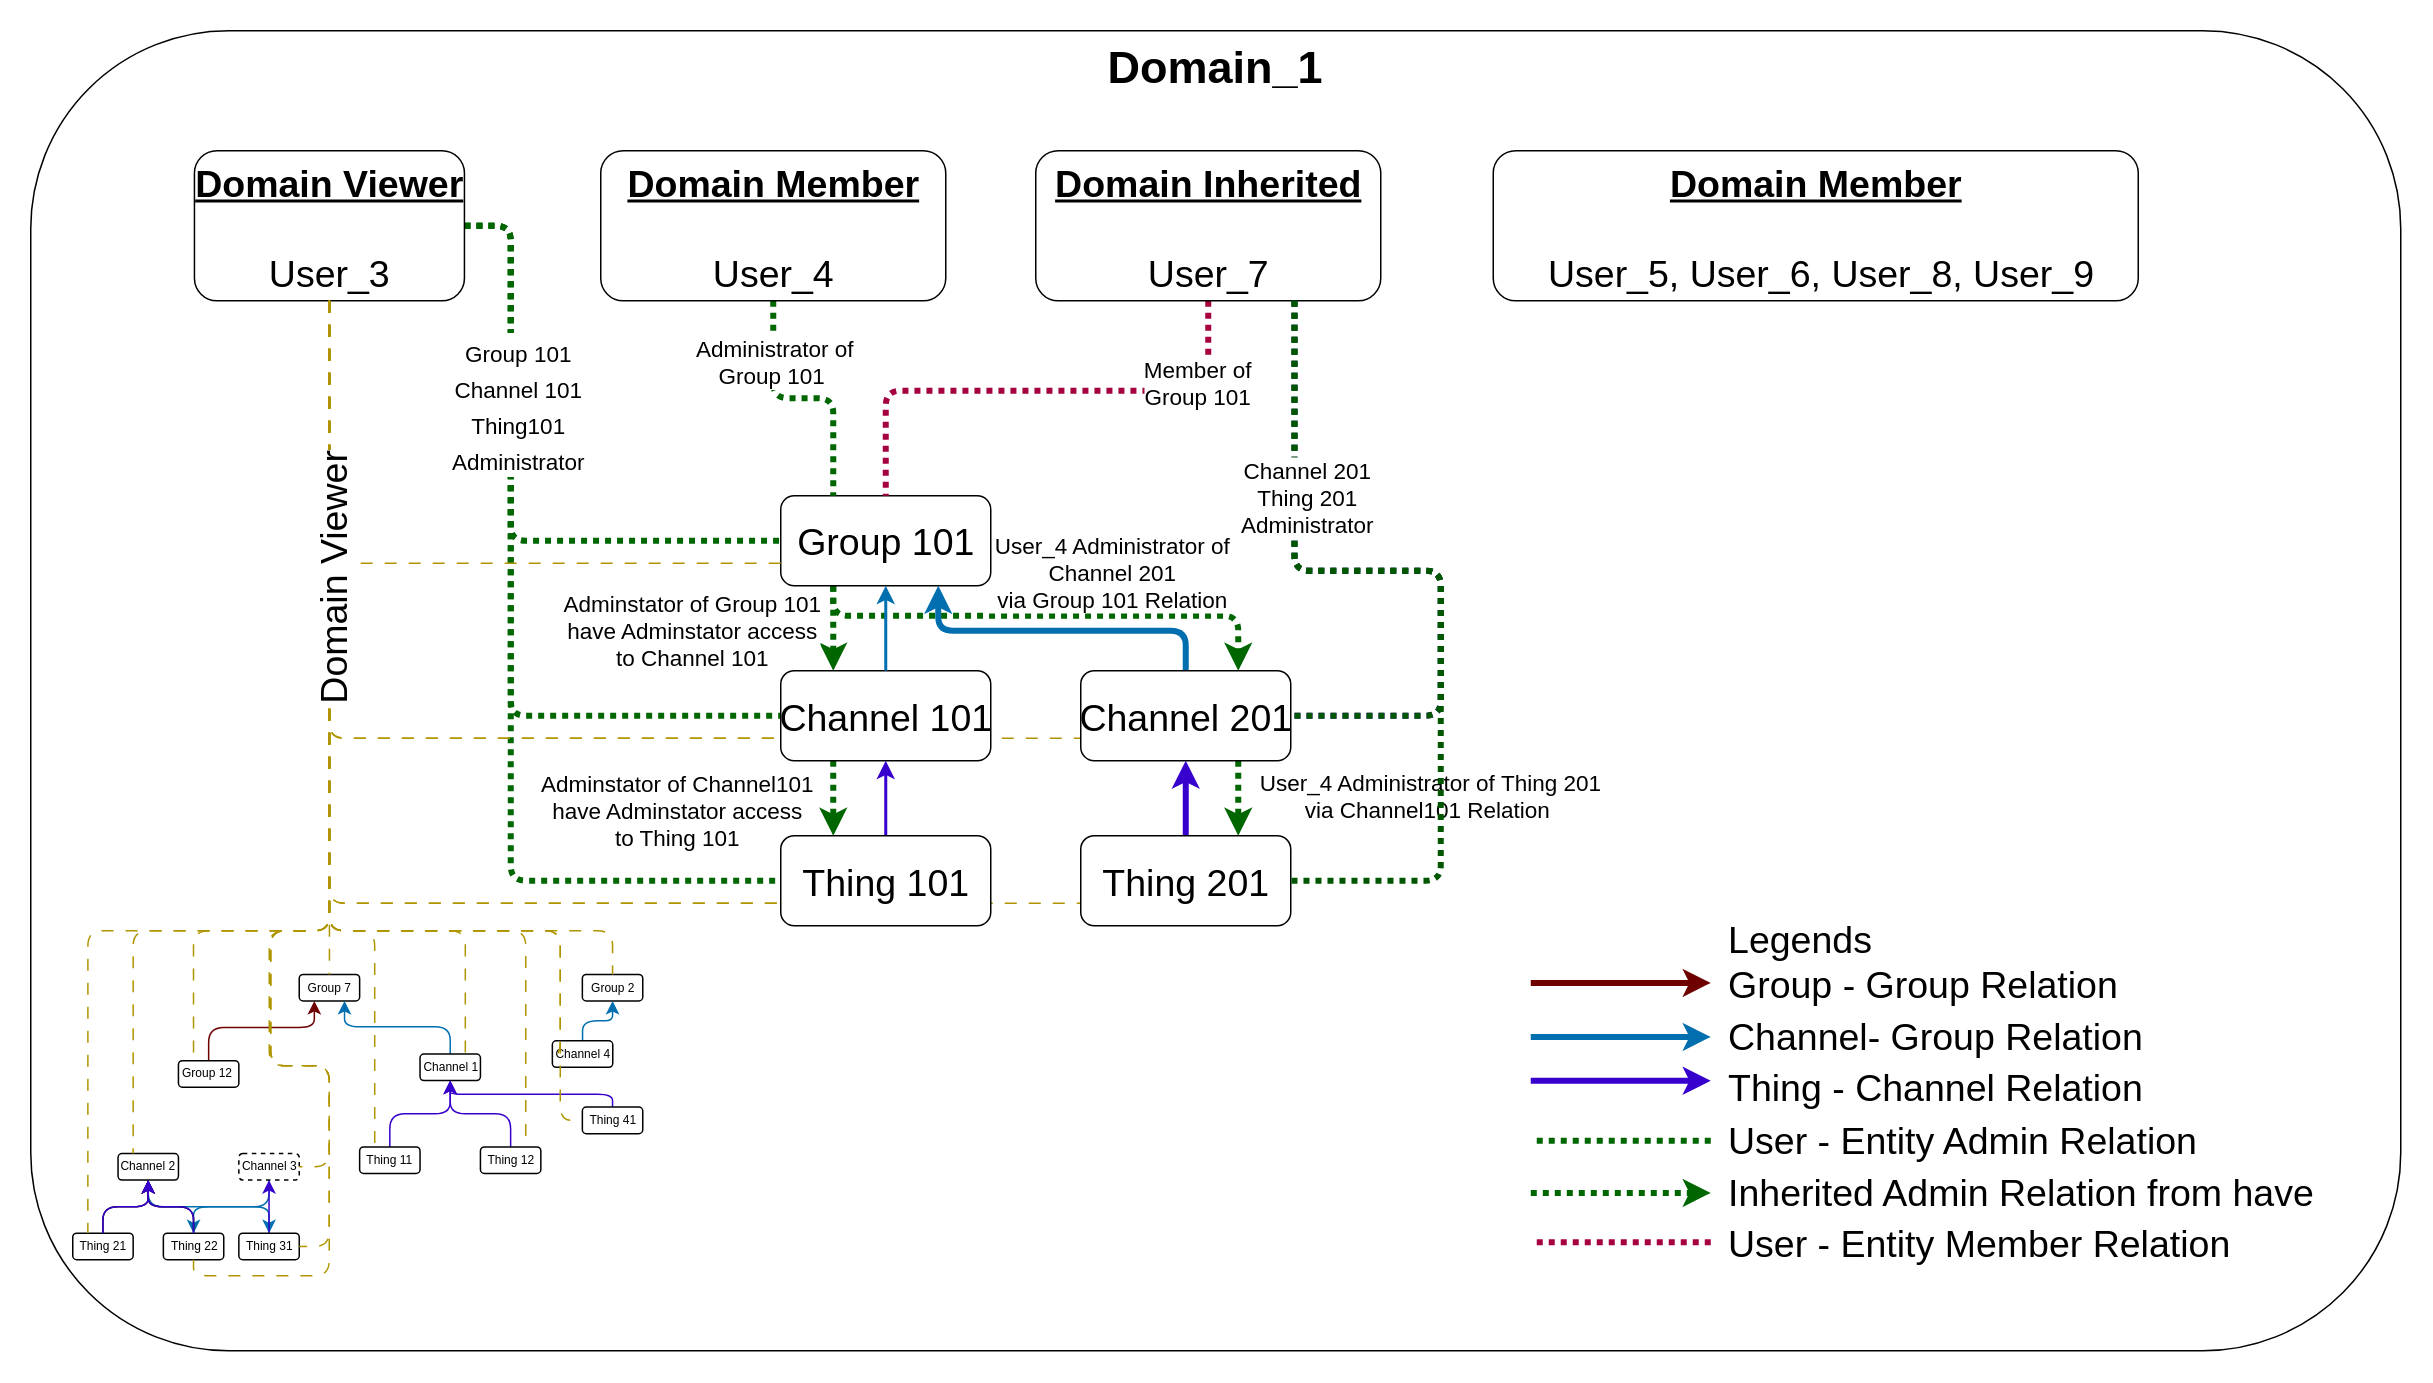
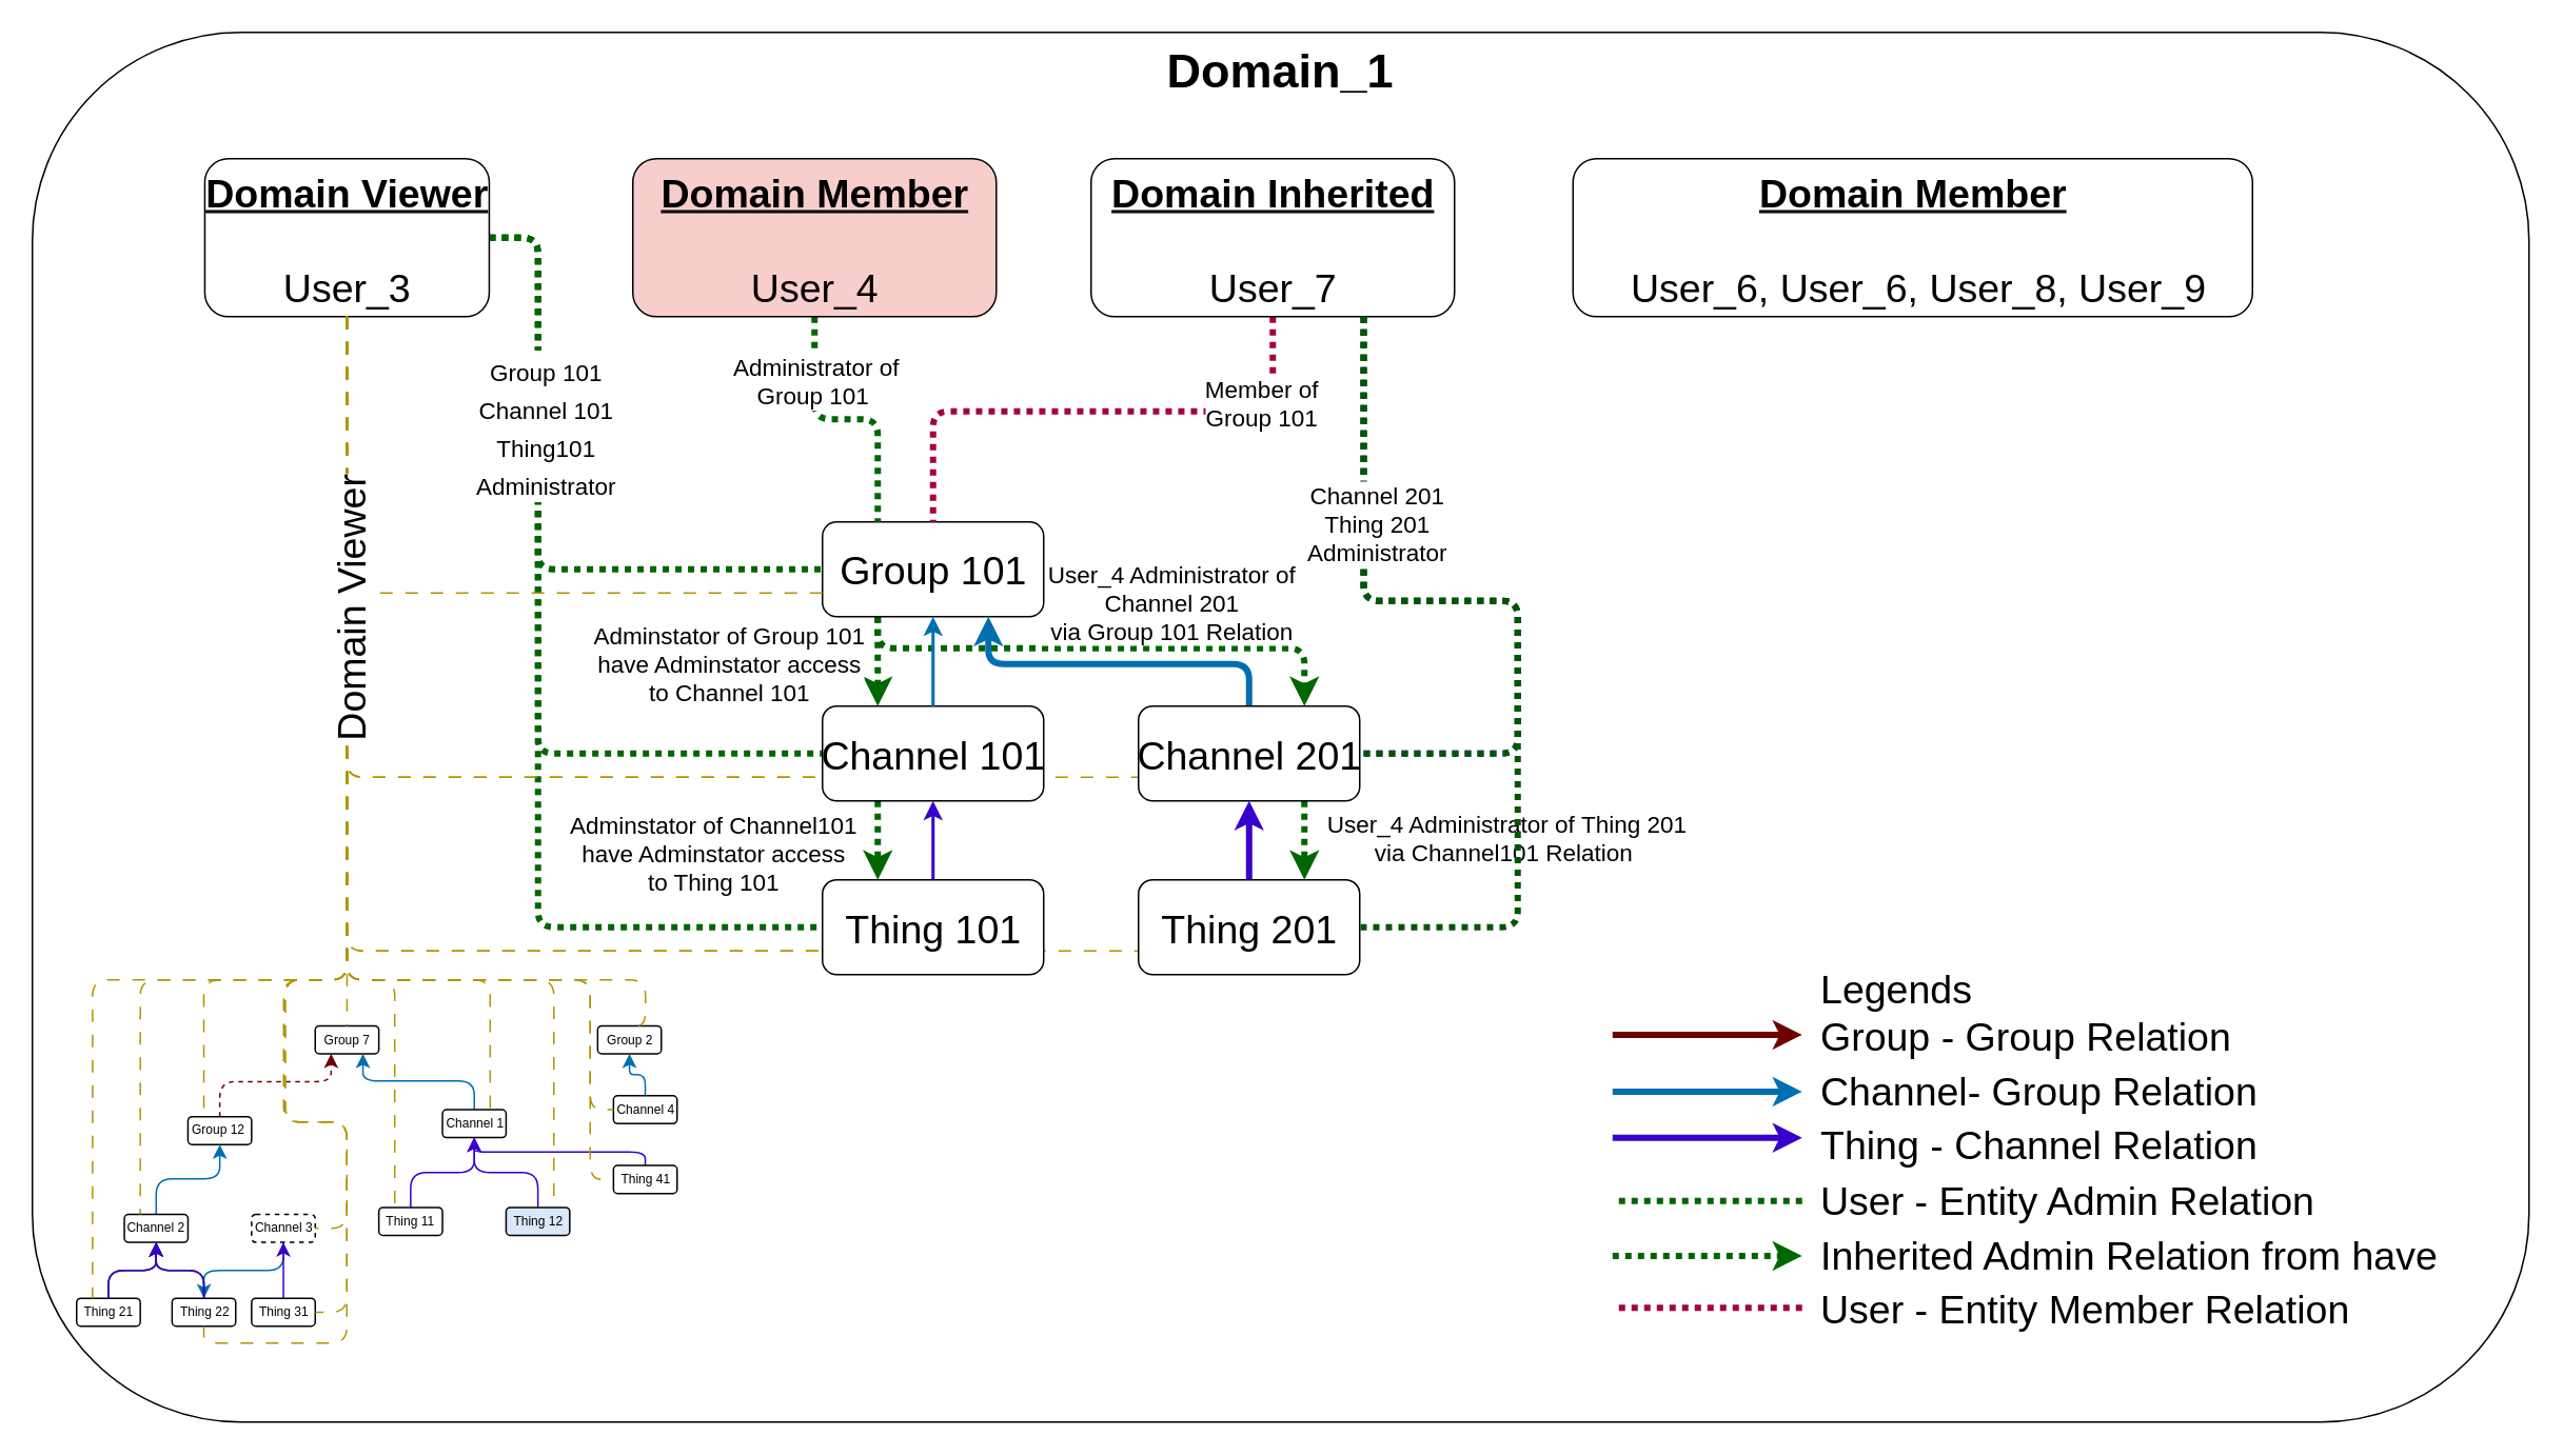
- <mxCell id="38" value="&lt;font style=&quot;font-size: 25px;&quot;&gt;&lt;b&gt;&lt;u&gt;Domain Member&lt;/u&gt;&lt;/b&gt;&lt;br&gt;&lt;br&gt;&amp;nbsp;User_5, User_6, User_8, User_9&lt;/font&gt;" style="rounded=1;html=1;fontSize=25;verticalAlign=top;" parent="35" vertex="1"><mxGeometry x="995" y="100" width="430" height="100" as="geometry" /></mxCell>
+ <mxCell id="38" value="&lt;font style=&quot;font-size: 25px;&quot;&gt;&lt;b&gt;&lt;u&gt;Domain Member&lt;/u&gt;&lt;/b&gt;&lt;br&gt;&lt;br&gt;&amp;nbsp;User_6, User_6, User_8, User_9&lt;/font&gt;" style="rounded=1;html=1;fontSize=25;verticalAlign=top;" parent="35" vertex="1"><mxGeometry x="995" y="100" width="430" height="100" as="geometry" /></mxCell>
- <mxCell id="69" value="&lt;font style=&quot;font-size: 25px;&quot;&gt;&lt;b&gt;&lt;u&gt;Domain Member&lt;/u&gt;&lt;/b&gt;&lt;br&gt;&lt;br&gt;User_4&lt;/font&gt;" style="rounded=1;html=1;fontSize=25;verticalAlign=top;" parent="35" vertex="1"><mxGeometry x="400" y="100" width="230" height="100" as="geometry" /></mxCell>
+ <mxCell id="69" value="&lt;font style=&quot;font-size: 25px;&quot;&gt;&lt;b&gt;&lt;u&gt;Domain Member&lt;/u&gt;&lt;/b&gt;&lt;br&gt;&lt;br&gt;User_4&lt;/font&gt;" style="rounded=1;html=1;fontSize=25;verticalAlign=top;fillColor=#f8cecc;" parent="35" vertex="1"><mxGeometry x="400" y="100" width="230" height="100" as="geometry" /></mxCell>
- <mxCell id="30" value="Group 2" style="rounded=1;html=1;fontSize=8;" parent="8" vertex="1"><mxGeometry x="339.735" y="22.115" width="40.265" height="17.692" as="geometry" /></mxCell>
+ <mxCell id="30" value="Group 2" style="rounded=1;html=1;fontSize=8;" parent="8" vertex="1"><mxGeometry x="329.735" y="22.115" width="40.265" height="17.692" as="geometry" /></mxCell>
- <mxCell id="10" style="edgeStyle=elbowEdgeStyle;rounded=1;elbow=vertical;html=1;entryX=0.25;entryY=1;entryDx=0;entryDy=0;fontSize=8;fillColor=#a20025;strokeColor=#6F0000;" parent="8" source="11" target="9" edge="1"><mxGeometry relative="1" as="geometry"><Array as="points"><mxPoint x="130.861" y="57.5" /></Array></mxGeometry></mxCell>
+ <mxCell id="10" style="edgeStyle=elbowEdgeStyle;rounded=1;elbow=vertical;html=1;entryX=0.25;entryY=1;entryDx=0;entryDy=0;fontSize=8;fillColor=#a20025;strokeColor=#6F0000;dashed=1;" parent="8" source="11" target="9" edge="1"><mxGeometry relative="1" as="geometry"><Array as="points"><mxPoint x="130.861" y="57.5" /></Array></mxGeometry></mxCell>
- <mxCell id="32" value="Channel 4" style="rounded=1;html=1;fontSize=8;" parent="8" vertex="1"><mxGeometry x="319.735" y="66.346" width="40.265" height="17.692" as="geometry" /></mxCell>
+ <mxCell id="32" value="Channel 4" style="rounded=1;html=1;fontSize=8;" parent="8" vertex="1"><mxGeometry x="339.735" y="66.346" width="40.265" height="17.692" as="geometry" /></mxCell>
- <mxCell id="21" value="Thing 12" style="rounded=1;html=1;fontSize=8;" parent="8" vertex="1"><mxGeometry x="271.788" y="137.115" width="40.265" height="17.692" as="geometry" /></mxCell>
+ <mxCell id="21" value="Thing 12" style="rounded=1;html=1;fontSize=8;fillColor=#dae8fc;" parent="8" vertex="1"><mxGeometry x="271.788" y="137.115" width="40.265" height="17.692" as="geometry" /></mxCell>
- <mxCell id="12" style="edgeStyle=elbowEdgeStyle;html=1;fontSize=8;elbow=vertical;fillColor=#1ba1e2;strokeColor=#006EAF;" parent="8" source="13" target="27" edge="1"><mxGeometry relative="1" as="geometry" /></mxCell>
+ <mxCell id="12" style="edgeStyle=elbowEdgeStyle;html=1;entryX=0.5;entryY=1;entryDx=0;entryDy=0;fontSize=8;elbow=vertical;fillColor=#1ba1e2;strokeColor=#006EAF;" parent="8" source="13" target="11" edge="1"><mxGeometry relative="1" as="geometry" /></mxCell>
